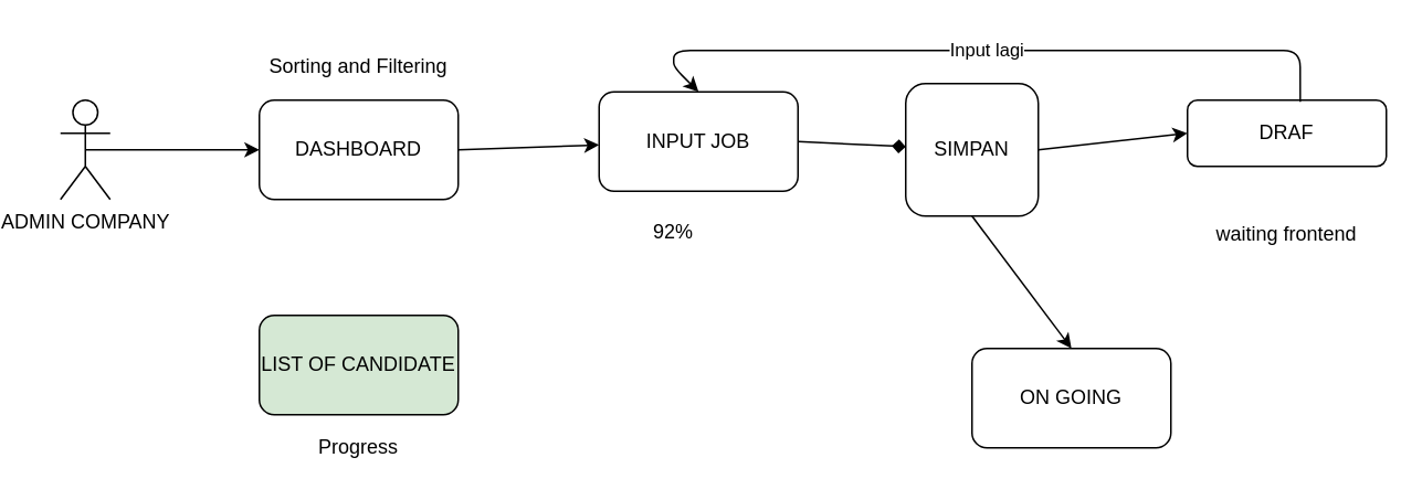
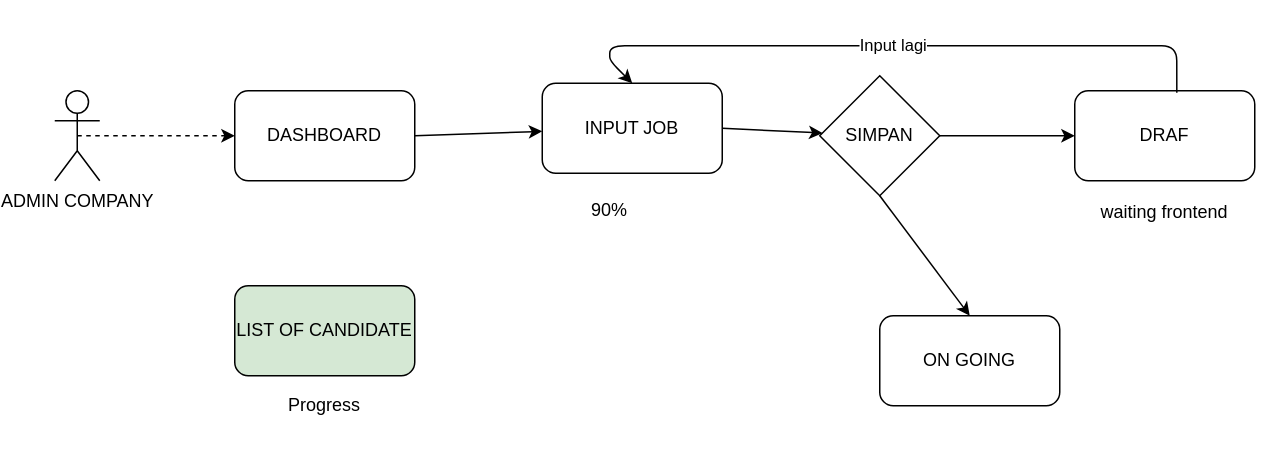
- <mxCell id="17" value="Sorting and Filtering" style="text;html=1;strokeColor=none;fillColor=none;align=center;verticalAlign=middle;whiteSpace=wrap;rounded=0;" vertex="1" parent="1"><mxGeometry x="140" width="120" height="40" as="geometry" y="20" /></mxCell>
- <mxCell id="6" value="DRAF" style="rounded=1;whiteSpace=wrap;html=1;" vertex="1" parent="1"><mxGeometry x="700" y="60" width="120" height="40" as="geometry" /></mxCell>
+ <mxCell id="6" value="DRAF" style="rounded=1;whiteSpace=wrap;html=1;" vertex="1" parent="1"><mxGeometry x="700" y="60" width="120" height="60" as="geometry" /></mxCell>
- <mxCell id="5" value="" style="endArrow=diamond;html=1;exitX=1;exitY=0.5;exitDx=0;exitDy=0;" edge="1" parent="1" source="3" target="4"><mxGeometry width="50" height="50" relative="1" as="geometry"><mxPoint x="500" y="330" as="sourcePoint" /><mxPoint x="550" y="280" as="targetPoint" /></mxGeometry></mxCell>
+ <mxCell id="5" value="" style="endArrow=classic;html=1;exitX=1;exitY=0.5;exitDx=0;exitDy=0;" edge="1" parent="1" source="3" target="4"><mxGeometry width="50" height="50" relative="1" as="geometry"><mxPoint x="500" y="330" as="sourcePoint" /><mxPoint x="550" y="280" as="targetPoint" /></mxGeometry></mxCell>
- <mxCell id="12" value="" style="endArrow=classic;html=1;exitX=0.5;exitY=0.5;exitDx=0;exitDy=0;exitPerimeter=0;" edge="1" parent="1" source="2" target="11"><mxGeometry width="50" height="50" relative="1" as="geometry"><mxPoint x="500" y="260" as="sourcePoint" /><mxPoint x="550" y="210" as="targetPoint" /></mxGeometry></mxCell>
+ <mxCell id="12" value="" style="endArrow=classic;html=1;exitX=0.5;exitY=0.5;exitDx=0;exitDy=0;exitPerimeter=0;dashed=1;" edge="1" parent="1" source="2" target="11"><mxGeometry width="50" height="50" relative="1" as="geometry"><mxPoint x="500" y="260" as="sourcePoint" /><mxPoint x="550" y="210" as="targetPoint" /></mxGeometry></mxCell>
- <mxCell id="4" value="SIMPAN" style="whiteSpace=wrap;html=1;rounded=1;" vertex="1" parent="1"><mxGeometry x="530" y="50" width="80" height="80" as="geometry" /></mxCell>
+ <mxCell id="4" value="SIMPAN" style="rhombus;whiteSpace=wrap;html=1;" vertex="1" parent="1"><mxGeometry x="530" y="50" width="80" height="80" as="geometry" /></mxCell>
- <mxCell id="15" value="92%" style="text;html=1;strokeColor=none;fillColor=none;align=center;verticalAlign=middle;whiteSpace=wrap;rounded=0;" vertex="1" parent="1"><mxGeometry x="370" y="130" width="40" height="20" as="geometry" /></mxCell>
+ <mxCell id="15" value="90%" style="text;html=1;strokeColor=none;fillColor=none;align=center;verticalAlign=middle;whiteSpace=wrap;rounded=0;" vertex="1" parent="1"><mxGeometry x="370" y="130" width="40" height="20" as="geometry" /></mxCell>
